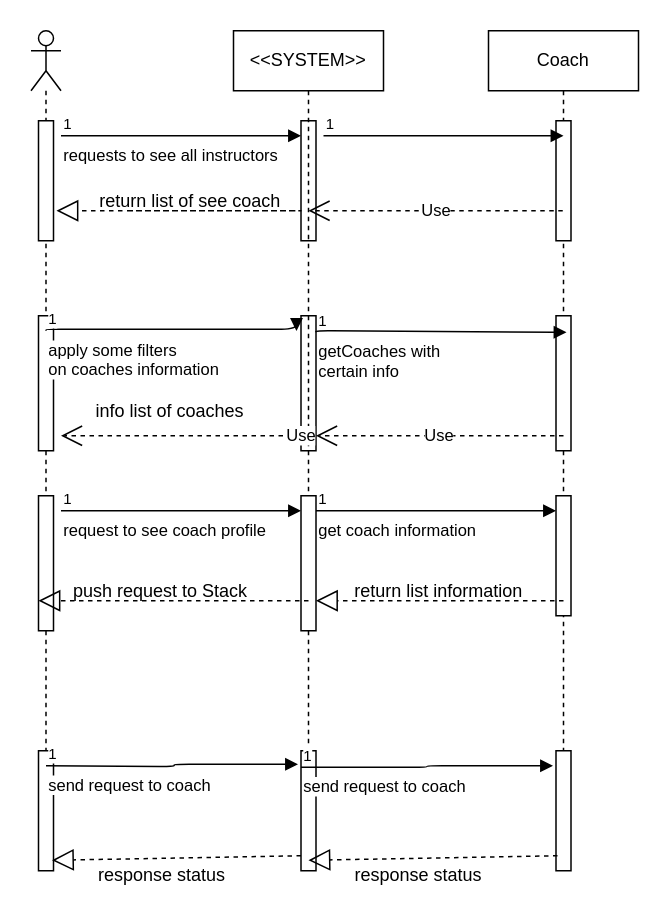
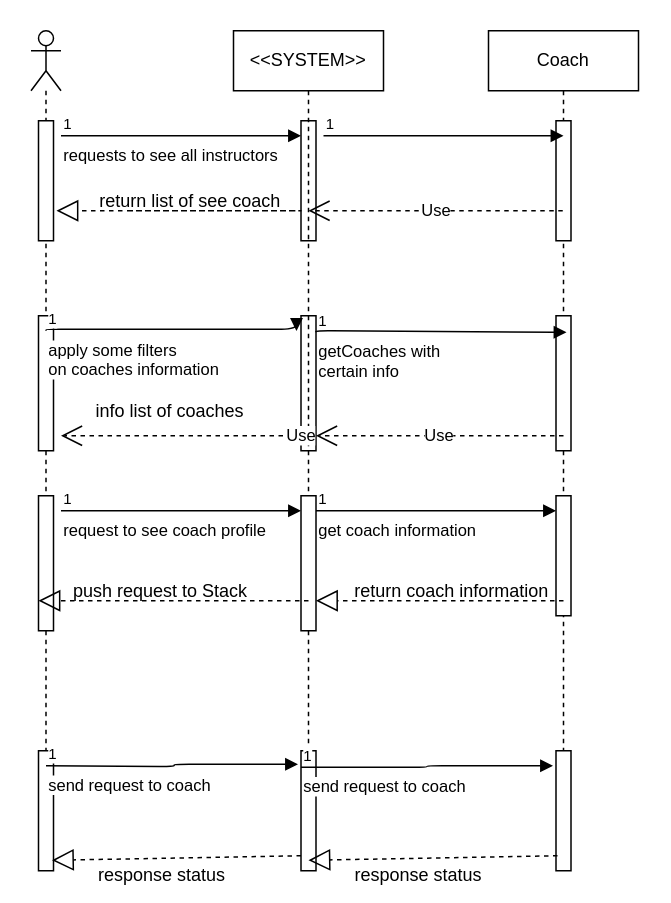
- <mxCell id="38" value="return list information" style="text;strokeColor=none;fillColor=none;align=left;verticalAlign=top;spacingLeft=4;spacingRight=4;overflow=hidden;rotatable=0;points=[[0,0.5],[1,0.5]];portConstraint=eastwest;" vertex="1" parent="1"><mxGeometry x="230" y="380" width="145" height="26" as="geometry" /></mxCell>
+ <mxCell id="38" value="return coach information" style="text;strokeColor=none;fillColor=none;align=left;verticalAlign=top;spacingLeft=4;spacingRight=4;overflow=hidden;rotatable=0;points=[[0,0.5],[1,0.5]];portConstraint=eastwest;" vertex="1" parent="1"><mxGeometry x="230" y="380" width="145" height="26" as="geometry" /></mxCell>
